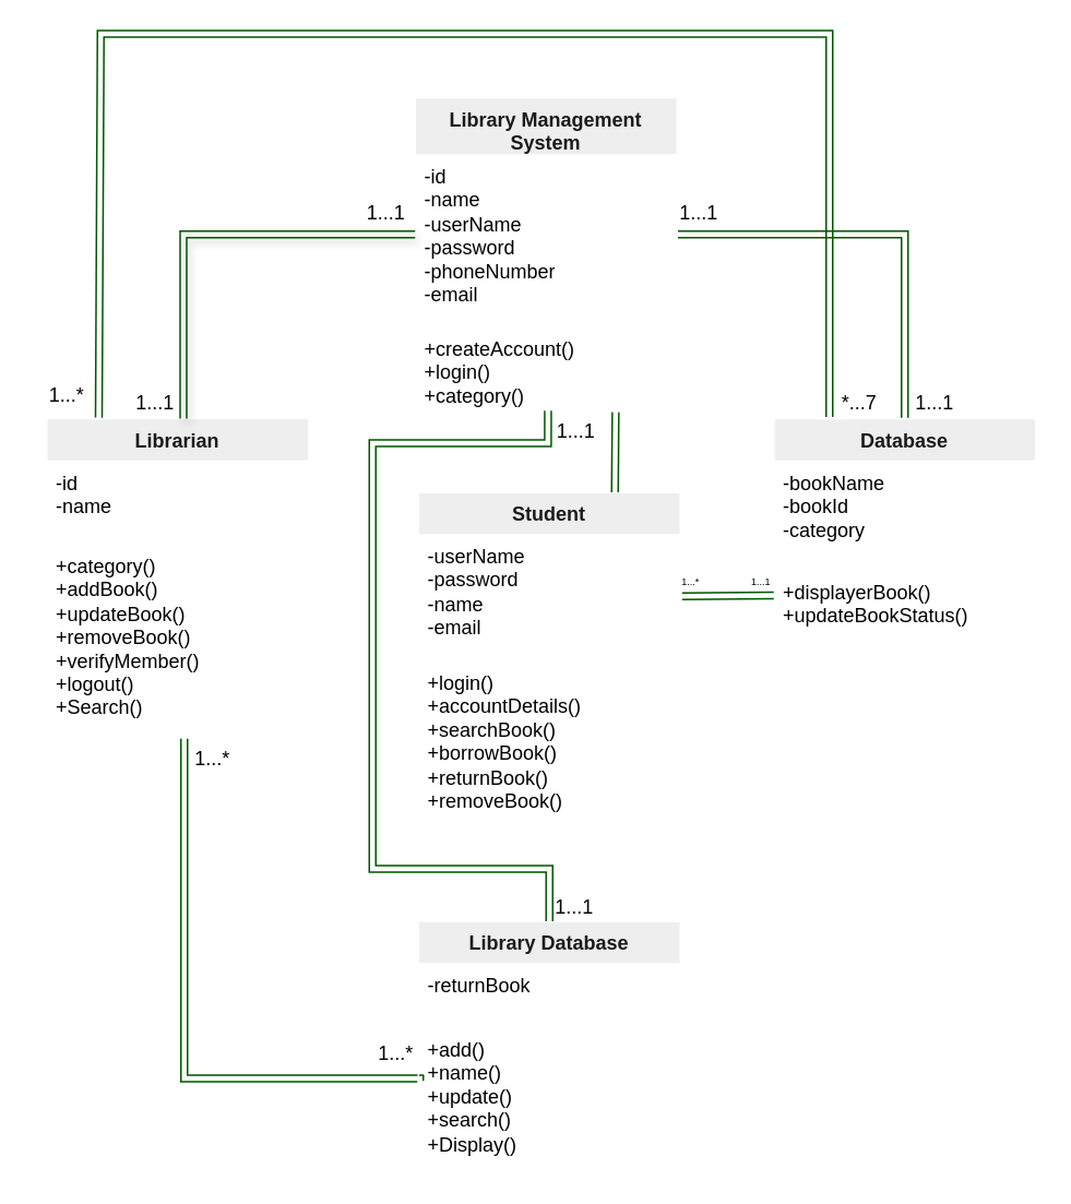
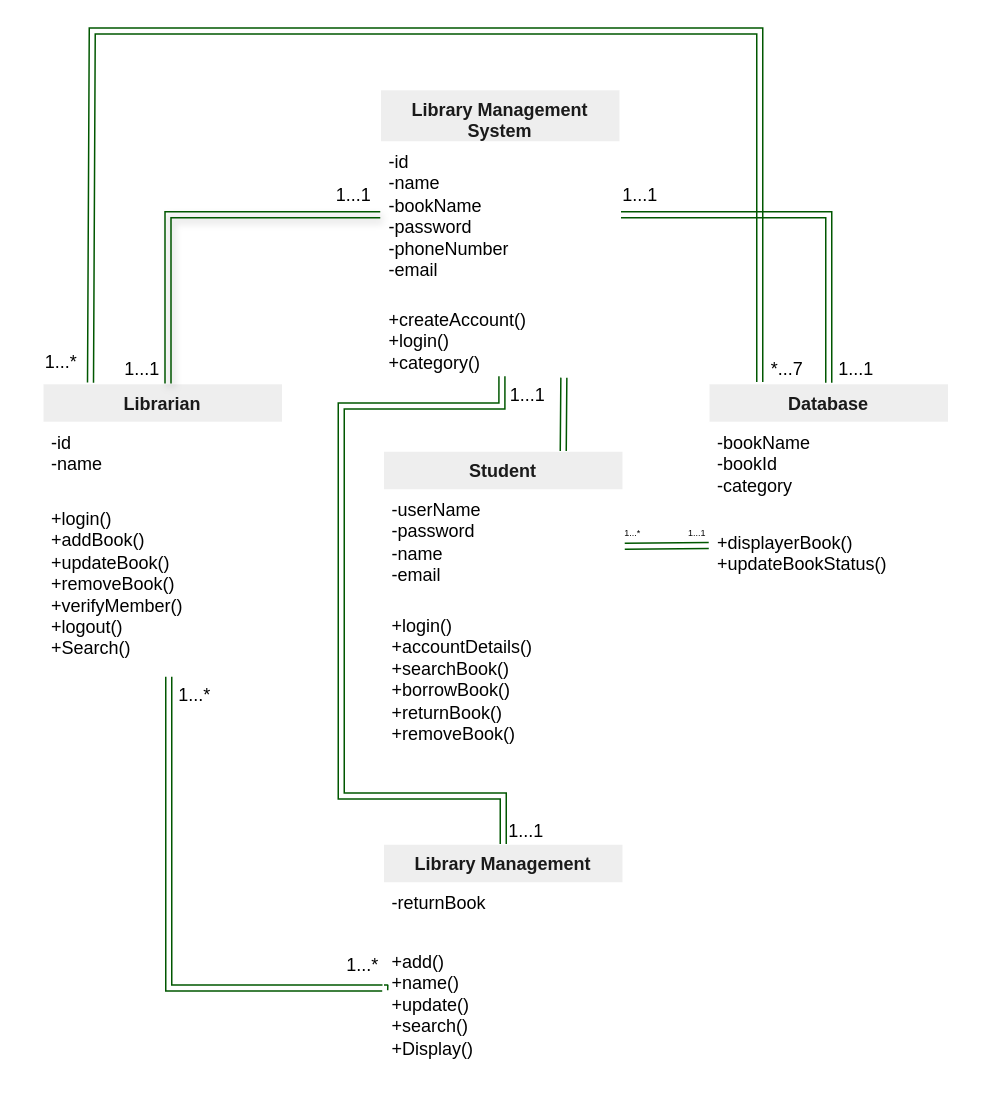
- <mxCell id="18" value="&lt;div&gt;&lt;font style=&quot;color: light-dark(rgb(0, 0, 0), rgb(0, 0, 0));&quot;&gt;-id&lt;/font&gt;&lt;/div&gt;&lt;div&gt;&lt;font style=&quot;color: light-dark(rgb(0, 0, 0), rgb(0, 0, 0));&quot;&gt;-name&lt;/font&gt;&lt;/div&gt;&lt;div&gt;&lt;font style=&quot;color: light-dark(rgb(0, 0, 0), rgb(0, 0, 0));&quot;&gt;-userName&lt;/font&gt;&lt;/div&gt;&lt;div&gt;&lt;font style=&quot;color: light-dark(rgb(0, 0, 0), rgb(0, 0, 0));&quot;&gt;-password&lt;/font&gt;&lt;/div&gt;&lt;div&gt;&lt;font style=&quot;color: light-dark(rgb(0, 0, 0), rgb(0, 0, 0));&quot;&gt;-phoneNumber&lt;/font&gt;&lt;/div&gt;&lt;div&gt;&lt;font style=&quot;color: light-dark(rgb(0, 0, 0), rgb(0, 0, 0));&quot;&gt;-email&lt;/font&gt;&lt;/div&gt;&lt;div&gt;&lt;font color=&quot;#000000&quot;&gt;&lt;br&gt;&lt;/font&gt;&lt;/div&gt;" style="text;align=left;verticalAlign=top;spacingLeft=4;spacingRight=4;overflow=hidden;rotatable=0;points=[[0,0.5],[1,0.5]];portConstraint=eastwest;whiteSpace=wrap;html=1;" vertex="1" parent="17"><mxGeometry y="35" width="160" height="97" as="geometry" /></mxCell>
+ <mxCell id="18" value="&lt;div&gt;&lt;font style=&quot;color: light-dark(rgb(0, 0, 0), rgb(0, 0, 0));&quot;&gt;-id&lt;/font&gt;&lt;/div&gt;&lt;div&gt;&lt;font style=&quot;color: light-dark(rgb(0, 0, 0), rgb(0, 0, 0));&quot;&gt;-name&lt;/font&gt;&lt;/div&gt;&lt;div&gt;&lt;font style=&quot;color: light-dark(rgb(0, 0, 0), rgb(0, 0, 0));&quot;&gt;-bookName&lt;/font&gt;&lt;/div&gt;&lt;div&gt;&lt;font style=&quot;color: light-dark(rgb(0, 0, 0), rgb(0, 0, 0));&quot;&gt;-password&lt;/font&gt;&lt;/div&gt;&lt;div&gt;&lt;font style=&quot;color: light-dark(rgb(0, 0, 0), rgb(0, 0, 0));&quot;&gt;-phoneNumber&lt;/font&gt;&lt;/div&gt;&lt;div&gt;&lt;font style=&quot;color: light-dark(rgb(0, 0, 0), rgb(0, 0, 0));&quot;&gt;-email&lt;/font&gt;&lt;/div&gt;&lt;div&gt;&lt;font color=&quot;#000000&quot;&gt;&lt;br&gt;&lt;/font&gt;&lt;/div&gt;" style="text;align=left;verticalAlign=top;spacingLeft=4;spacingRight=4;overflow=hidden;rotatable=0;points=[[0,0.5],[1,0.5]];portConstraint=eastwest;whiteSpace=wrap;html=1;" vertex="1" parent="17"><mxGeometry y="35" width="160" height="97" as="geometry" /></mxCell>
- <mxCell id="6" value="&lt;font style=&quot;color: light-dark(rgb(0, 0, 0), rgb(0, 0, 0));&quot;&gt;+category()&lt;br&gt;+addBook()&lt;/font&gt;&lt;div&gt;&lt;font style=&quot;color: light-dark(rgb(0, 0, 0), rgb(0, 0, 0));&quot;&gt;&lt;font&gt;+updateBook&lt;/font&gt;&lt;span style=&quot;background-color: transparent;&quot;&gt;()&lt;br&gt;+removeBook()&lt;/span&gt;&lt;/font&gt;&lt;/div&gt;&lt;div&gt;&lt;font style=&quot;color: light-dark(rgb(0, 0, 0), rgb(0, 0, 0));&quot;&gt;+verifyMember()&lt;br&gt;+logout()&lt;br&gt;+Search()&lt;/font&gt;&lt;/div&gt;" style="text;align=left;verticalAlign=top;spacingLeft=4;spacingRight=4;overflow=hidden;rotatable=0;points=[[0,0.5],[1,0.5]];portConstraint=eastwest;whiteSpace=wrap;html=1;" vertex="1" parent="3"><mxGeometry y="77" width="160" height="118" as="geometry" /></mxCell>
+ <mxCell id="6" value="&lt;font style=&quot;color: light-dark(rgb(0, 0, 0), rgb(0, 0, 0));&quot;&gt;+login()&lt;br&gt;+addBook()&lt;/font&gt;&lt;div&gt;&lt;font style=&quot;color: light-dark(rgb(0, 0, 0), rgb(0, 0, 0));&quot;&gt;&lt;font&gt;+updateBook&lt;/font&gt;&lt;span style=&quot;background-color: transparent;&quot;&gt;()&lt;br&gt;+removeBook()&lt;/span&gt;&lt;/font&gt;&lt;/div&gt;&lt;div&gt;&lt;font style=&quot;color: light-dark(rgb(0, 0, 0), rgb(0, 0, 0));&quot;&gt;+verifyMember()&lt;br&gt;+logout()&lt;br&gt;+Search()&lt;/font&gt;&lt;/div&gt;" style="text;align=left;verticalAlign=top;spacingLeft=4;spacingRight=4;overflow=hidden;rotatable=0;points=[[0,0.5],[1,0.5]];portConstraint=eastwest;whiteSpace=wrap;html=1;" vertex="1" parent="3"><mxGeometry y="77" width="160" height="118" as="geometry" /></mxCell>
- <mxCell id="21" value="Library Database" style="swimlane;fontStyle=1;align=center;verticalAlign=top;childLayout=stackLayout;horizontal=1;startSize=26;horizontalStack=0;resizeParent=1;resizeParentMax=0;resizeLast=0;collapsible=1;marginBottom=0;whiteSpace=wrap;html=1;strokeColor=#FFFFFF;fontColor=#1A1A1A;fillColor=#EEEEEE;" vertex="1" parent="1"><mxGeometry x="255" y="562" width="160" height="151" as="geometry" /></mxCell>
+ <mxCell id="21" value="Library Management" style="swimlane;fontStyle=1;align=center;verticalAlign=top;childLayout=stackLayout;horizontal=1;startSize=26;horizontalStack=0;resizeParent=1;resizeParentMax=0;resizeLast=0;collapsible=1;marginBottom=0;whiteSpace=wrap;html=1;strokeColor=#FFFFFF;fontColor=#1A1A1A;fillColor=#EEEEEE;" vertex="1" parent="1"><mxGeometry x="255" y="562" width="160" height="151" as="geometry" /></mxCell>
